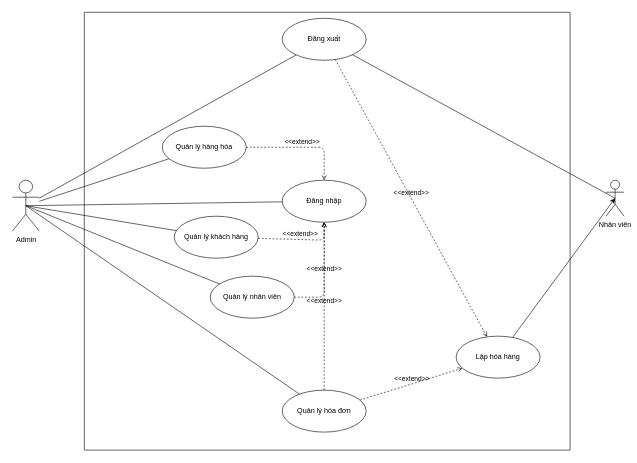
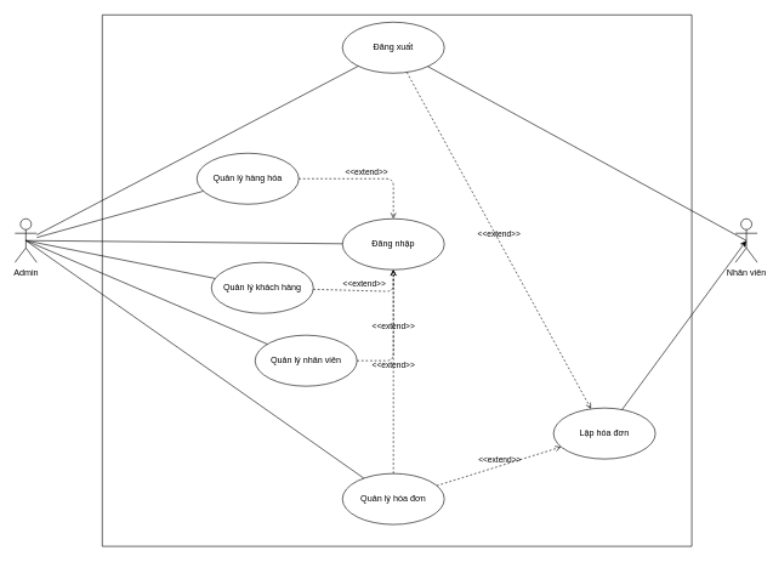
- <mxCell id="17" value="Admin" style="shape=umlActor;verticalLabelPosition=bottom;verticalAlign=top;html=1;outlineConnect=0;" parent="1" vertex="1"><mxGeometry x="20" y="300" width="45" height="85" as="geometry" /></mxCell>
+ <mxCell id="17" value="Admin" style="shape=umlActor;verticalLabelPosition=bottom;verticalAlign=top;html=1;outlineConnect=0;" parent="1" vertex="1"><mxGeometry x="20" y="300" width="30" height="60" as="geometry" /></mxCell>
- <mxCell id="12" value="Lập hóa hàng" style="ellipse;whiteSpace=wrap;html=1;" parent="2" vertex="1"><mxGeometry x="620" y="540" width="140" height="70" as="geometry" /></mxCell>
+ <mxCell id="12" value="Lập hóa đơn" style="ellipse;whiteSpace=wrap;html=1;" parent="2" vertex="1"><mxGeometry x="620" y="540" width="140" height="70" as="geometry" /></mxCell>
